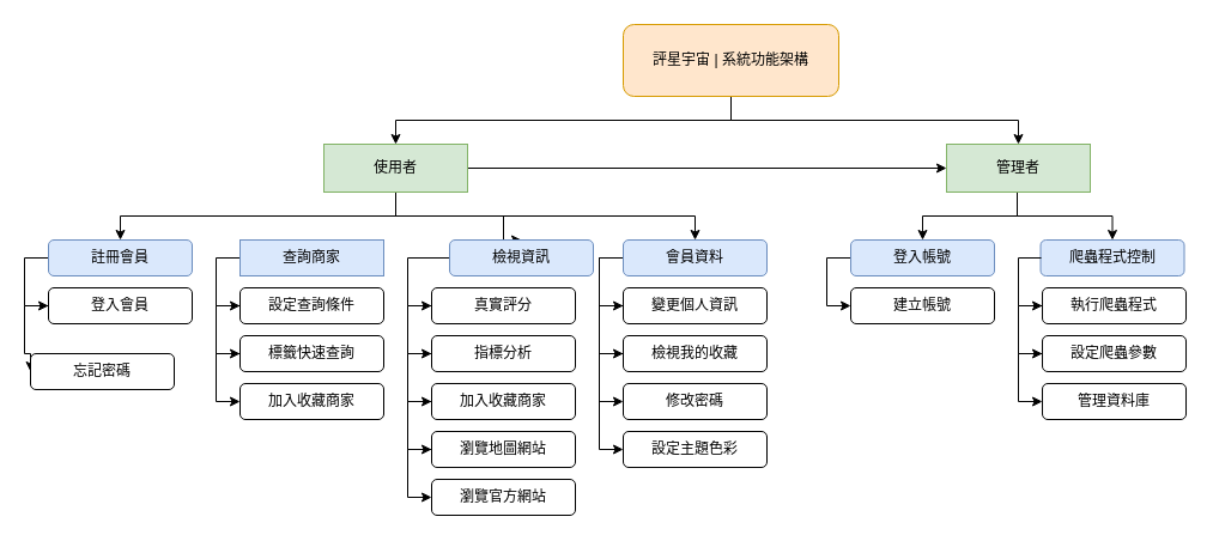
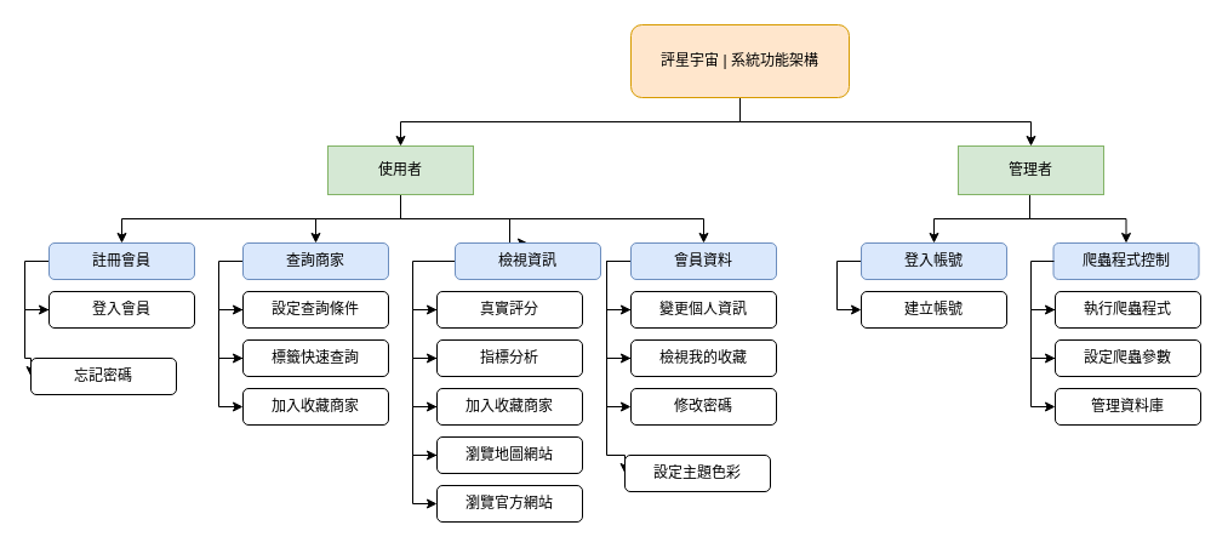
- <mxCell id="10" style="edgeStyle=orthogonalEdgeStyle;rounded=0;orthogonalLoop=1;jettySize=auto;html=1;" parent="1" source="13" target="16" edge="1"><mxGeometry relative="1" as="geometry" /></mxCell>
+ <mxCell id="10" style="edgeStyle=orthogonalEdgeStyle;rounded=0;orthogonalLoop=1;jettySize=auto;html=1;" parent="1" source="13" target="19" edge="1"><mxGeometry relative="1" as="geometry" /></mxCell>
- <mxCell id="19" value="查詢商家" style="whiteSpace=wrap;html=1;fillColor=#dae8fc;strokeColor=#6c8ebf;rounded=0;" parent="1" vertex="1"><mxGeometry x="200" y="200" width="120" height="30" as="geometry" /></mxCell>
+ <mxCell id="19" value="查詢商家" style="rounded=1;whiteSpace=wrap;html=1;fillColor=#dae8fc;strokeColor=#6c8ebf;" parent="1" vertex="1"><mxGeometry x="200" y="200" width="120" height="30" as="geometry" /></mxCell>
- <mxCell id="52" value="設定主題色彩" style="rounded=1;whiteSpace=wrap;html=1;" parent="1" vertex="1"><mxGeometry x="520" y="360" width="120" height="30" as="geometry" /></mxCell>
+ <mxCell id="52" value="設定主題色彩" style="rounded=1;whiteSpace=wrap;html=1;" parent="1" vertex="1"><mxGeometry x="515" y="375" width="120" height="30" as="geometry" /></mxCell>
